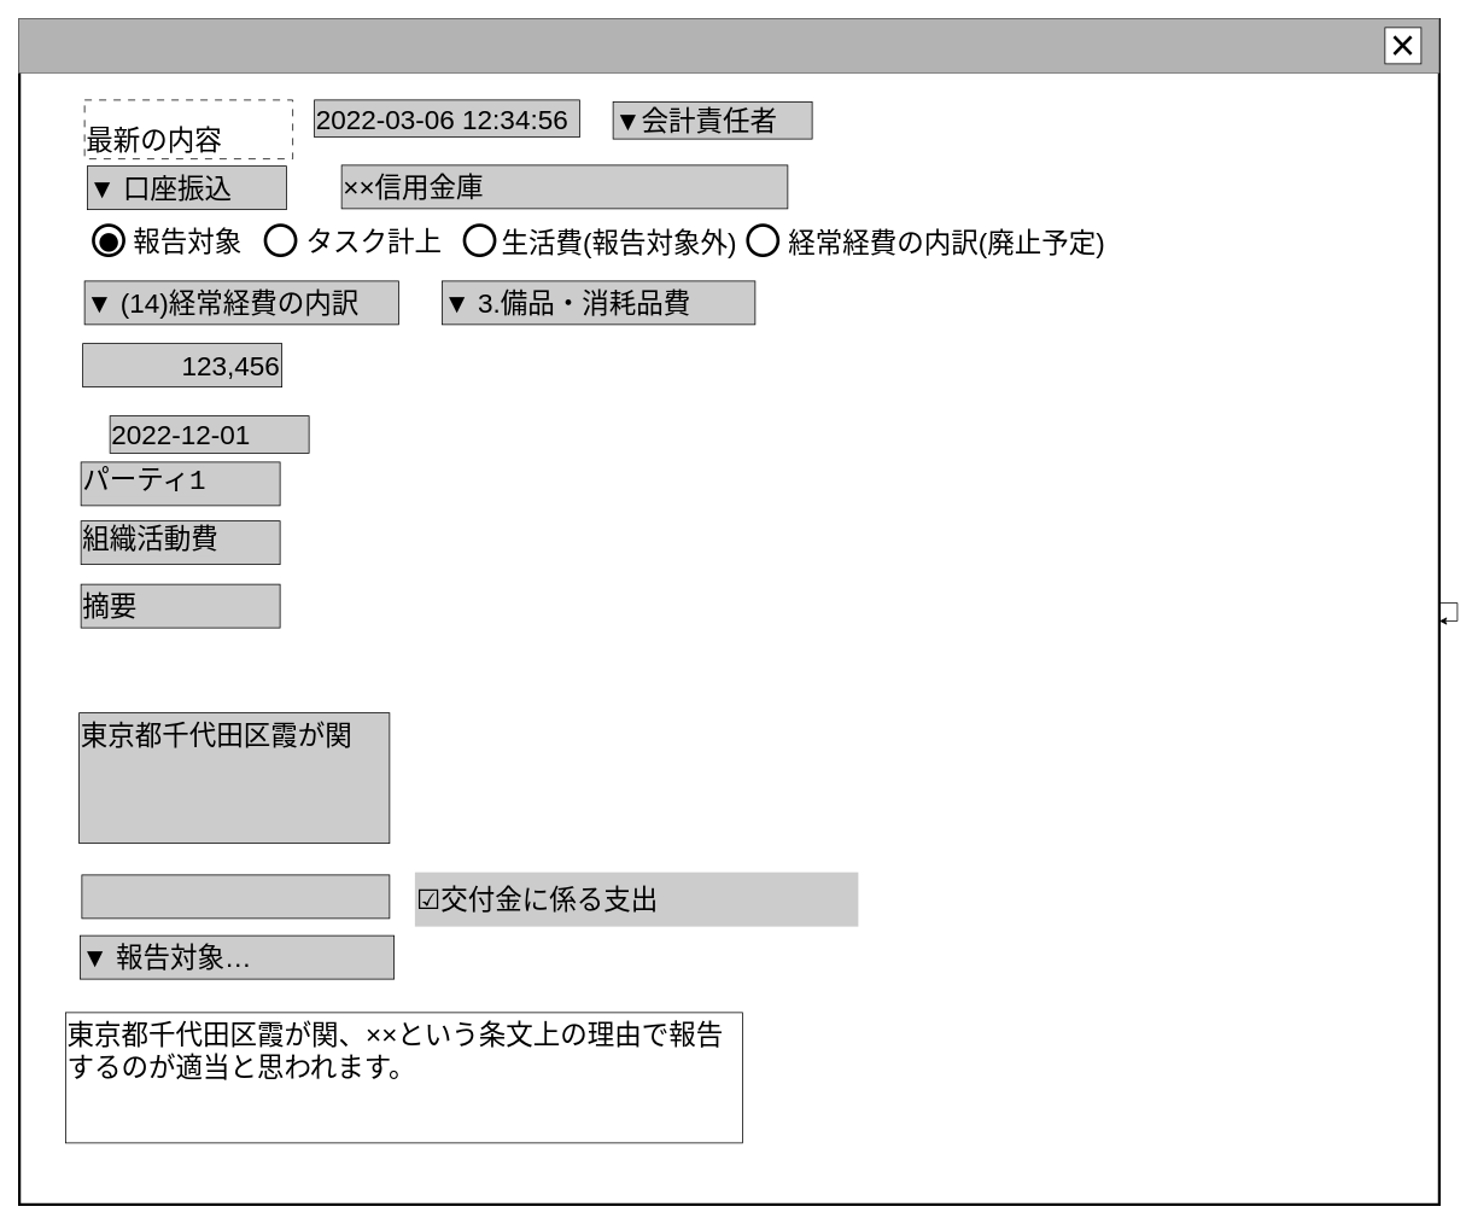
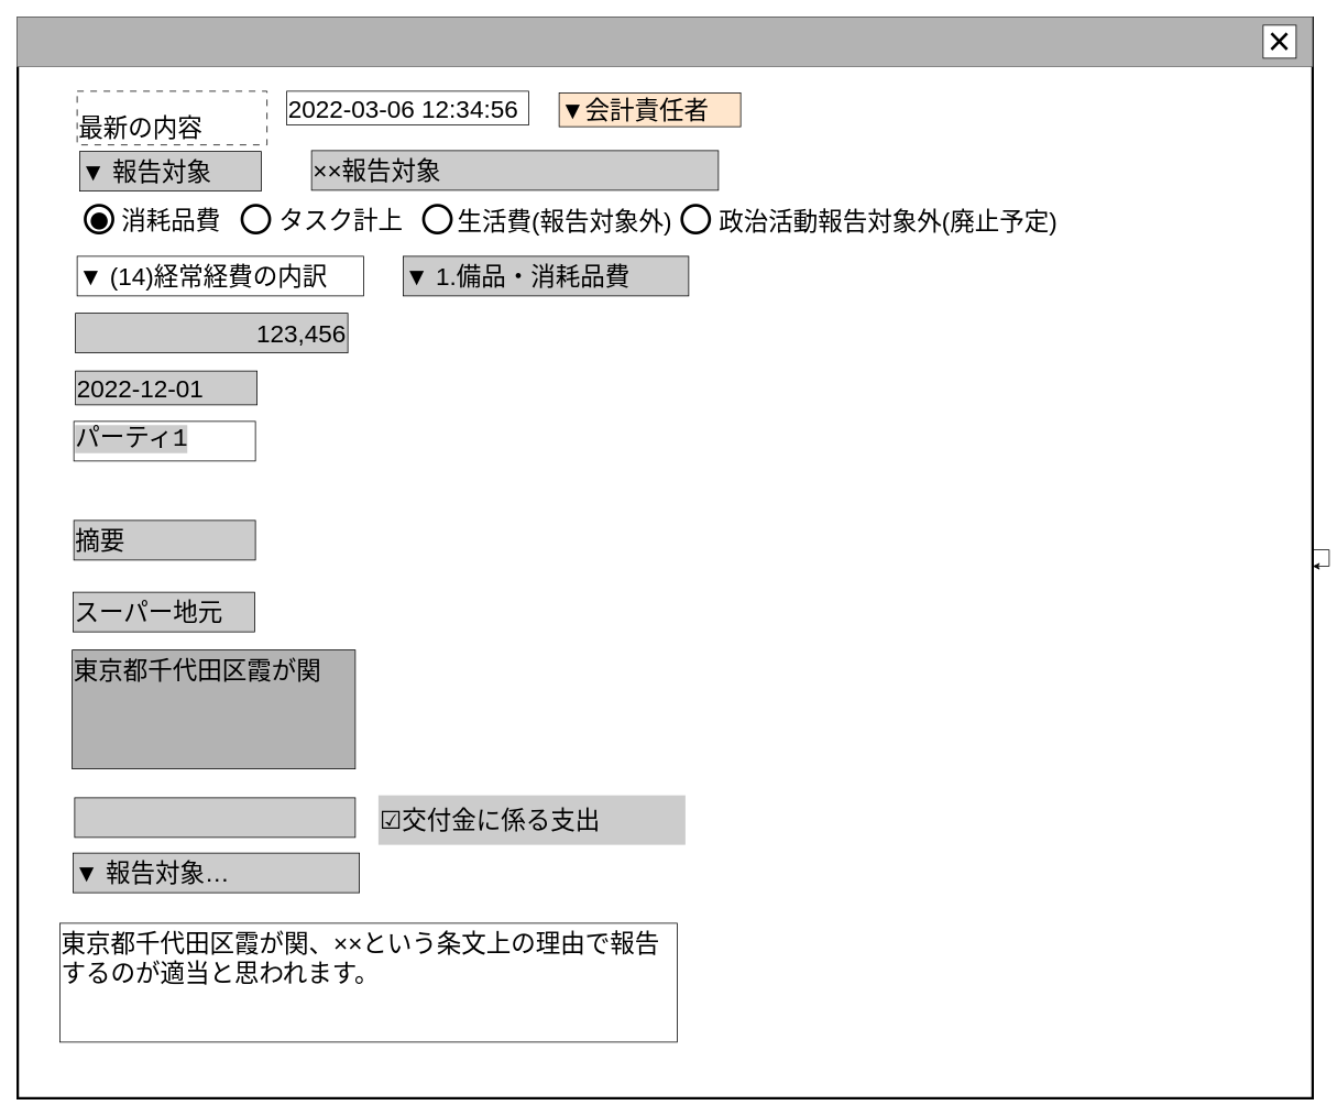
- <mxCell id="10" value="&lt;div style=&quot;&quot;&gt;&lt;span style=&quot;text-align: center;&quot;&gt;&lt;font style=&quot;font-size: 30px;&quot;&gt;2022-03-06 12:34:56&lt;/font&gt;&lt;/span&gt;&lt;br&gt;&lt;/div&gt;" style="rounded=0;whiteSpace=wrap;html=1;align=left;fillColor=#CCCCCC;" parent="8" vertex="1"><mxGeometry x="347" y="110" width="293" height="41" as="geometry" /></mxCell>
+ <mxCell id="10" value="&lt;div style=&quot;&quot;&gt;&lt;span style=&quot;text-align: center;&quot;&gt;&lt;font style=&quot;font-size: 30px;&quot;&gt;2022-03-06 12:34:56&lt;/font&gt;&lt;/span&gt;&lt;br&gt;&lt;/div&gt;" style="rounded=0;whiteSpace=wrap;html=1;align=left;fillColor=#ffffff;" parent="8" vertex="1"><mxGeometry x="347" y="110" width="293" height="41" as="geometry" /></mxCell>
- <mxCell id="11" value="&lt;div style=&quot;&quot;&gt;&lt;span style=&quot;background-color: initial;&quot;&gt;&lt;font style=&quot;font-size: 30px;&quot;&gt;▼会計責任者&lt;/font&gt;&lt;/span&gt;&lt;/div&gt;" style="rounded=0;whiteSpace=wrap;html=1;align=left;fillColor=#CCCCCC;" parent="8" vertex="1"><mxGeometry x="677" y="112" width="220" height="41" as="geometry" /></mxCell>
+ <mxCell id="11" value="&lt;div style=&quot;&quot;&gt;&lt;span style=&quot;background-color: initial;&quot;&gt;&lt;font style=&quot;font-size: 30px;&quot;&gt;▼会計責任者&lt;/font&gt;&lt;/span&gt;&lt;/div&gt;" style="rounded=0;whiteSpace=wrap;html=1;align=left;fillColor=#ffe6cc;" parent="8" vertex="1"><mxGeometry x="677" y="112" width="220" height="41" as="geometry" /></mxCell>
- <mxCell id="22" value="&lt;span style=&quot;font-size: 30px;&quot;&gt;××信用金庫&lt;/span&gt;" style="rounded=0;whiteSpace=wrap;html=1;align=left;fillColor=#CCCCCC;" parent="8" vertex="1"><mxGeometry x="377" y="182" width="493" height="48" as="geometry" /></mxCell>
+ <mxCell id="22" value="&lt;span style=&quot;font-size: 30px;&quot;&gt;××報告対象&lt;/span&gt;" style="rounded=0;whiteSpace=wrap;html=1;align=left;fillColor=#CCCCCC;" parent="8" vertex="1"><mxGeometry x="377" y="182" width="493" height="48" as="geometry" /></mxCell>
- <mxCell id="14" value="&lt;div style=&quot;&quot;&gt;&lt;font style=&quot;font-size: 30px;&quot;&gt;▼ 口座振込&lt;/font&gt;&lt;/div&gt;" style="rounded=0;whiteSpace=wrap;html=1;align=left;fillColor=#CCCCCC;" parent="8" vertex="1"><mxGeometry x="96" y="183" width="220" height="48" as="geometry" /></mxCell>
+ <mxCell id="14" value="&lt;div style=&quot;&quot;&gt;&lt;font style=&quot;font-size: 30px;&quot;&gt;▼ 報告対象&lt;/font&gt;&lt;/div&gt;" style="rounded=0;whiteSpace=wrap;html=1;align=left;fillColor=#CCCCCC;" parent="8" vertex="1"><mxGeometry x="96" y="183" width="220" height="48" as="geometry" /></mxCell>
- <mxCell id="27" value="&lt;font style=&quot;font-size: 30px;&quot;&gt;報告対象&lt;/font&gt;" style="text;html=1;strokeColor=none;fillColor=none;align=left;verticalAlign=middle;whiteSpace=wrap;rounded=0;" parent="8" vertex="1"><mxGeometry x="145" y="236" width="275" height="60" as="geometry" /></mxCell>
+ <mxCell id="27" value="&lt;font style=&quot;font-size: 30px;&quot;&gt;消耗品費&lt;/font&gt;" style="text;html=1;strokeColor=none;fillColor=none;align=left;verticalAlign=middle;whiteSpace=wrap;rounded=0;" parent="8" vertex="1"><mxGeometry x="145" y="236" width="275" height="60" as="geometry" /></mxCell>
- <mxCell id="31" value="&lt;font style=&quot;font-size: 30px;&quot;&gt;経常経費の内訳(廃止予定)&lt;/font&gt;" style="text;html=1;strokeColor=none;fillColor=none;align=left;verticalAlign=middle;whiteSpace=wrap;rounded=0;" parent="8" vertex="1"><mxGeometry x="869" y="237" width="421" height="60" as="geometry" /></mxCell>
+ <mxCell id="31" value="&lt;font style=&quot;font-size: 30px;&quot;&gt;政治活動報告対象外(廃止予定)&lt;/font&gt;" style="text;html=1;strokeColor=none;fillColor=none;align=left;verticalAlign=middle;whiteSpace=wrap;rounded=0;" parent="8" vertex="1"><mxGeometry x="869" y="237" width="421" height="60" as="geometry" /></mxCell>
- <mxCell id="17" value="&lt;div style=&quot;&quot;&gt;&lt;font style=&quot;font-size: 30px;&quot;&gt;▼ (14)&lt;/font&gt;&lt;font style=&quot;font-size: 30px;&quot;&gt;経常経費の内訳&lt;/font&gt;&lt;/div&gt;" style="rounded=0;whiteSpace=wrap;html=1;align=left;fillColor=#CCCCCC;" parent="8" vertex="1"><mxGeometry x="93" y="310" width="347" height="48" as="geometry" /></mxCell>
+ <mxCell id="17" value="&lt;div style=&quot;&quot;&gt;&lt;font style=&quot;font-size: 30px;&quot;&gt;▼ (14)&lt;/font&gt;&lt;font style=&quot;font-size: 30px;&quot;&gt;経常経費の内訳&lt;/font&gt;&lt;/div&gt;" style="rounded=0;whiteSpace=wrap;html=1;align=left;fillColor=#ffffff;" parent="8" vertex="1"><mxGeometry x="93" y="310" width="347" height="48" as="geometry" /></mxCell>
- <mxCell id="18" value="&lt;div style=&quot;&quot;&gt;&lt;font style=&quot;font-size: 30px;&quot;&gt;▼ 3.備品・消耗品費&lt;/font&gt;&lt;/div&gt;" style="rounded=0;whiteSpace=wrap;html=1;align=left;fillColor=#CCCCCC;" parent="8" vertex="1"><mxGeometry x="488" y="310" width="346" height="48" as="geometry" /></mxCell>
+ <mxCell id="18" value="&lt;div style=&quot;&quot;&gt;&lt;font style=&quot;font-size: 30px;&quot;&gt;▼ 1.備品・消耗品費&lt;/font&gt;&lt;/div&gt;" style="rounded=0;whiteSpace=wrap;html=1;align=left;fillColor=#CCCCCC;" parent="8" vertex="1"><mxGeometry x="488" y="310" width="346" height="48" as="geometry" /></mxCell>
- <mxCell id="12" value="&lt;div style=&quot;&quot;&gt;&lt;span style=&quot;background-color: initial;&quot;&gt;&lt;font style=&quot;font-size: 30px;&quot;&gt;123,456&lt;/font&gt;&lt;/span&gt;&lt;/div&gt;" style="rounded=0;whiteSpace=wrap;html=1;align=right;fillColor=#CCCCCC;" parent="8" vertex="1"><mxGeometry x="91" y="379" width="220" height="48" as="geometry" /></mxCell>
+ <mxCell id="12" value="&lt;div style=&quot;&quot;&gt;&lt;span style=&quot;background-color: initial;&quot;&gt;&lt;font style=&quot;font-size: 30px;&quot;&gt;123,456&lt;/font&gt;&lt;/span&gt;&lt;/div&gt;" style="rounded=0;whiteSpace=wrap;html=1;align=right;fillColor=#CCCCCC;" parent="8" vertex="1"><mxGeometry x="91" y="379" width="330" height="48" as="geometry" /></mxCell>
- <mxCell id="19" value="&lt;div style=&quot;&quot;&gt;&lt;span style=&quot;background-color: initial;&quot;&gt;&lt;font style=&quot;font-size: 30px;&quot;&gt;2022-12-01&lt;/font&gt;&lt;/span&gt;&lt;/div&gt;" style="rounded=0;whiteSpace=wrap;html=1;align=left;fillColor=#CCCCCC;" parent="8" vertex="1"><mxGeometry x="121" y="459" width="220" height="41" as="geometry" /></mxCell>
+ <mxCell id="19" value="&lt;div style=&quot;&quot;&gt;&lt;span style=&quot;background-color: initial;&quot;&gt;&lt;font style=&quot;font-size: 30px;&quot;&gt;2022-12-01&lt;/font&gt;&lt;/span&gt;&lt;/div&gt;" style="rounded=0;whiteSpace=wrap;html=1;align=left;fillColor=#CCCCCC;" parent="8" vertex="1"><mxGeometry x="91" y="449" width="220" height="41" as="geometry" /></mxCell>
- <mxCell id="34" value="&lt;div style=&quot;&quot;&gt;&lt;div style=&quot;font-family: &amp;quot;MS GothIc&amp;quot;, Consolas, &amp;quot;Courier New&amp;quot;, monospace, Consolas, &amp;quot;Courier New&amp;quot;, monospace; line-height: 19px;&quot;&gt;&lt;span style=&quot;font-size: 30px; background-color: rgb(204, 204, 204);&quot;&gt;パーティ1&lt;/span&gt;&lt;/div&gt;&lt;/div&gt;" style="rounded=0;whiteSpace=wrap;html=1;align=left;fillColor=#CCCCCC;" parent="8" vertex="1"><mxGeometry x="89" y="510" width="220" height="48" as="geometry" /></mxCell>
+ <mxCell id="34" value="&lt;div style=&quot;&quot;&gt;&lt;div style=&quot;font-family: &amp;quot;MS GothIc&amp;quot;, Consolas, &amp;quot;Courier New&amp;quot;, monospace, Consolas, &amp;quot;Courier New&amp;quot;, monospace; line-height: 19px;&quot;&gt;&lt;span style=&quot;font-size: 30px; background-color: rgb(204, 204, 204);&quot;&gt;パーティ1&lt;/span&gt;&lt;/div&gt;&lt;/div&gt;" style="rounded=0;whiteSpace=wrap;html=1;align=left;fillColor=#ffffff;" parent="8" vertex="1"><mxGeometry x="89" y="510" width="220" height="48" as="geometry" /></mxCell>
- <mxCell id="15" value="&lt;div style=&quot;&quot;&gt;&lt;div style=&quot;font-family: &amp;quot;MS GothIc&amp;quot;, Consolas, &amp;quot;Courier New&amp;quot;, monospace, Consolas, &amp;quot;Courier New&amp;quot;, monospace; line-height: 19px;&quot;&gt;&lt;font style=&quot;font-size: 30px; background-color: rgb(204, 204, 204);&quot;&gt;組織活動費&lt;/font&gt;&lt;/div&gt;&lt;/div&gt;" style="rounded=0;whiteSpace=wrap;html=1;align=left;fillColor=#CCCCCC;" parent="8" vertex="1"><mxGeometry x="89" y="575" width="220" height="48" as="geometry" /></mxCell>
- <mxCell id="23" value="&lt;div style=&quot;&quot;&gt;&lt;span style=&quot;font-size: 30px;&quot;&gt;摘要&lt;/span&gt;&lt;/div&gt;" style="rounded=0;whiteSpace=wrap;html=1;align=left;fillColor=#CCCCCC;" parent="8" vertex="1"><mxGeometry x="89" y="645" width="220" height="48" as="geometry" /></mxCell>
+ <mxCell id="23" value="&lt;div style=&quot;&quot;&gt;&lt;span style=&quot;font-size: 30px;&quot;&gt;摘要&lt;/span&gt;&lt;/div&gt;" style="rounded=0;whiteSpace=wrap;html=1;align=left;fillColor=#CCCCCC;" parent="8" vertex="1"><mxGeometry x="89" y="630" width="220" height="48" as="geometry" /></mxCell>
+ <mxCell id="13" value="&lt;div style=&quot;&quot;&gt;&lt;span style=&quot;background-color: initial;&quot;&gt;&lt;font style=&quot;font-size: 30px;&quot;&gt;スーパー地元&lt;/font&gt;&lt;/span&gt;&lt;/div&gt;" style="rounded=0;whiteSpace=wrap;html=1;align=left;fillColor=#CCCCCC;" parent="8" vertex="1"><mxGeometry x="88" y="717" width="220" height="48" as="geometry" /></mxCell>
- <mxCell id="16" value="&lt;div style=&quot;&quot;&gt;&lt;span style=&quot;background-color: initial;&quot;&gt;&lt;font style=&quot;font-size: 30px;&quot;&gt;東京都千代田区霞が関&lt;/font&gt;&lt;/span&gt;&lt;/div&gt;" style="rounded=0;whiteSpace=wrap;html=1;align=left;verticalAlign=top;fillColor=#CCCCCC;" parent="8" vertex="1"><mxGeometry x="87" y="787" width="343" height="144" as="geometry" /></mxCell>
+ <mxCell id="16" value="&lt;div style=&quot;&quot;&gt;&lt;span style=&quot;background-color: initial;&quot;&gt;&lt;font style=&quot;font-size: 30px;&quot;&gt;東京都千代田区霞が関&lt;/font&gt;&lt;/span&gt;&lt;/div&gt;" style="rounded=0;whiteSpace=wrap;html=1;align=left;verticalAlign=top;fillColor=#b3b3b3;" parent="8" vertex="1"><mxGeometry x="87" y="787" width="343" height="144" as="geometry" /></mxCell>
- <mxCell id="21" value="&lt;font style=&quot;font-size: 30px;&quot;&gt;☑交付金に係る支出&lt;/font&gt;" style="text;html=1;strokeColor=none;fillColor=#CCCCCC;align=left;verticalAlign=middle;whiteSpace=wrap;rounded=0;" parent="8" vertex="1"><mxGeometry x="458" y="963" width="490" height="60" as="geometry" /></mxCell>
+ <mxCell id="21" value="&lt;font style=&quot;font-size: 30px;&quot;&gt;☑交付金に係る支出&lt;/font&gt;" style="text;html=1;strokeColor=none;fillColor=#CCCCCC;align=left;verticalAlign=middle;whiteSpace=wrap;rounded=0;" parent="8" vertex="1"><mxGeometry x="458" y="963" width="372" height="60" as="geometry" /></mxCell>
